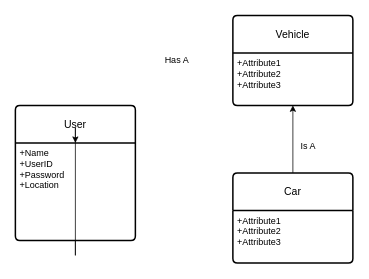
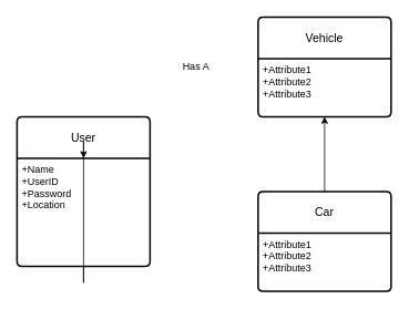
- <mxCell id="11" value="Is A" style="text;html=1;align=center;verticalAlign=middle;resizable=0;points=[];autosize=1;strokeColor=none;fillColor=none;" vertex="1" parent="1"><mxGeometry x="390" y="180" width="40" height="30" as="geometry" /></mxCell>
